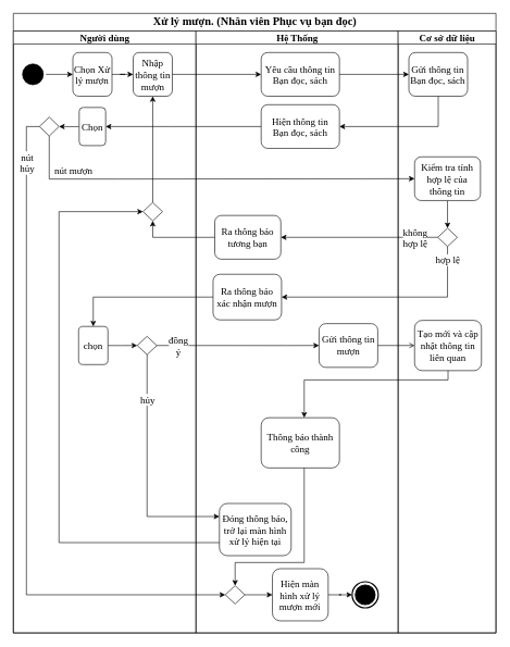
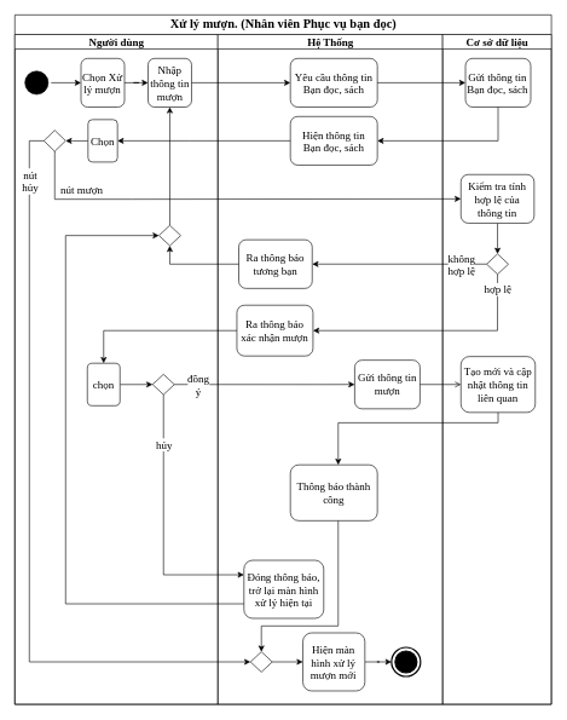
- <mxCell id="37" value="Gửi thông tin Bạn đọc, sách" style="shape=rect;html=1;rounded=1;whiteSpace=wrap;align=center;glass=0;strokeColor=#000000;fontFamily=Times New Roman;fontSize=15;" parent="36" vertex="1"><mxGeometry x="16.48" y="33" width="90" height="67" as="geometry" /></mxCell>
+ <mxCell id="37" value="Gửi thông tin Bạn đọc, sách" style="shape=rect;html=1;rounded=1;whiteSpace=wrap;align=center;glass=0;strokeColor=#000000;fontFamily=Times New Roman;fontSize=15;" parent="36" vertex="1"><mxGeometry x="31.48" y="33" width="90" height="67" as="geometry" /></mxCell>
